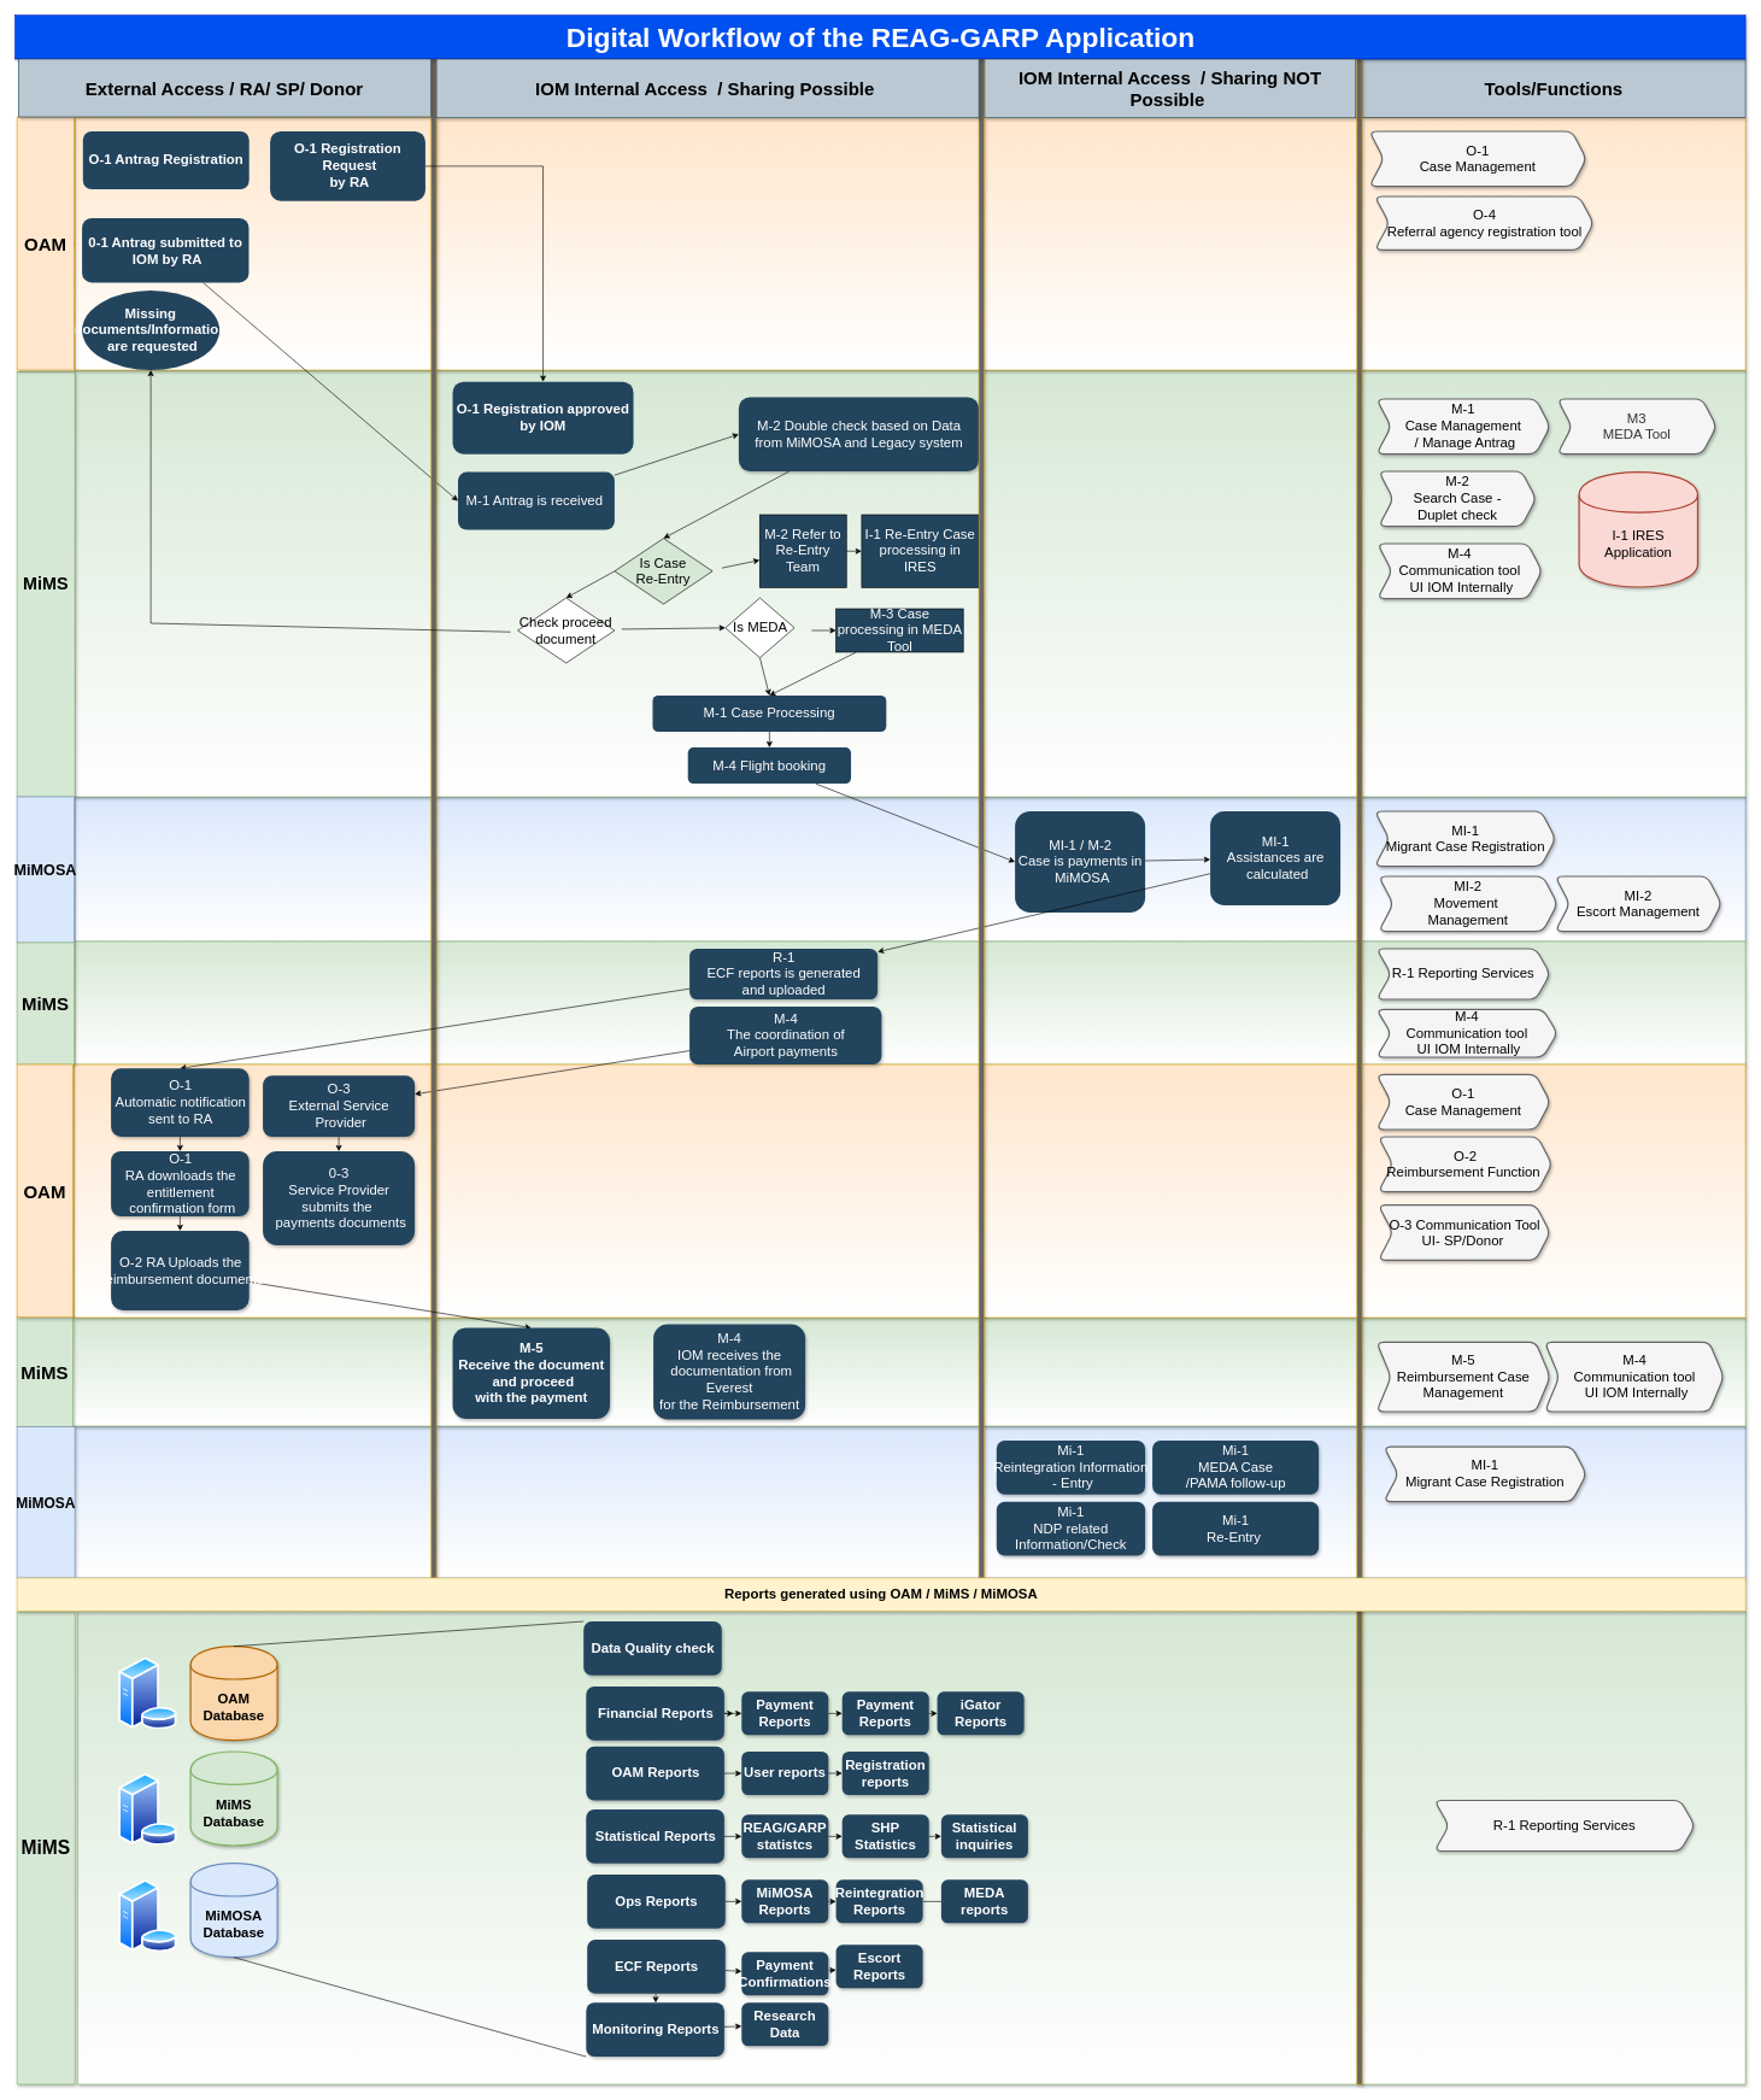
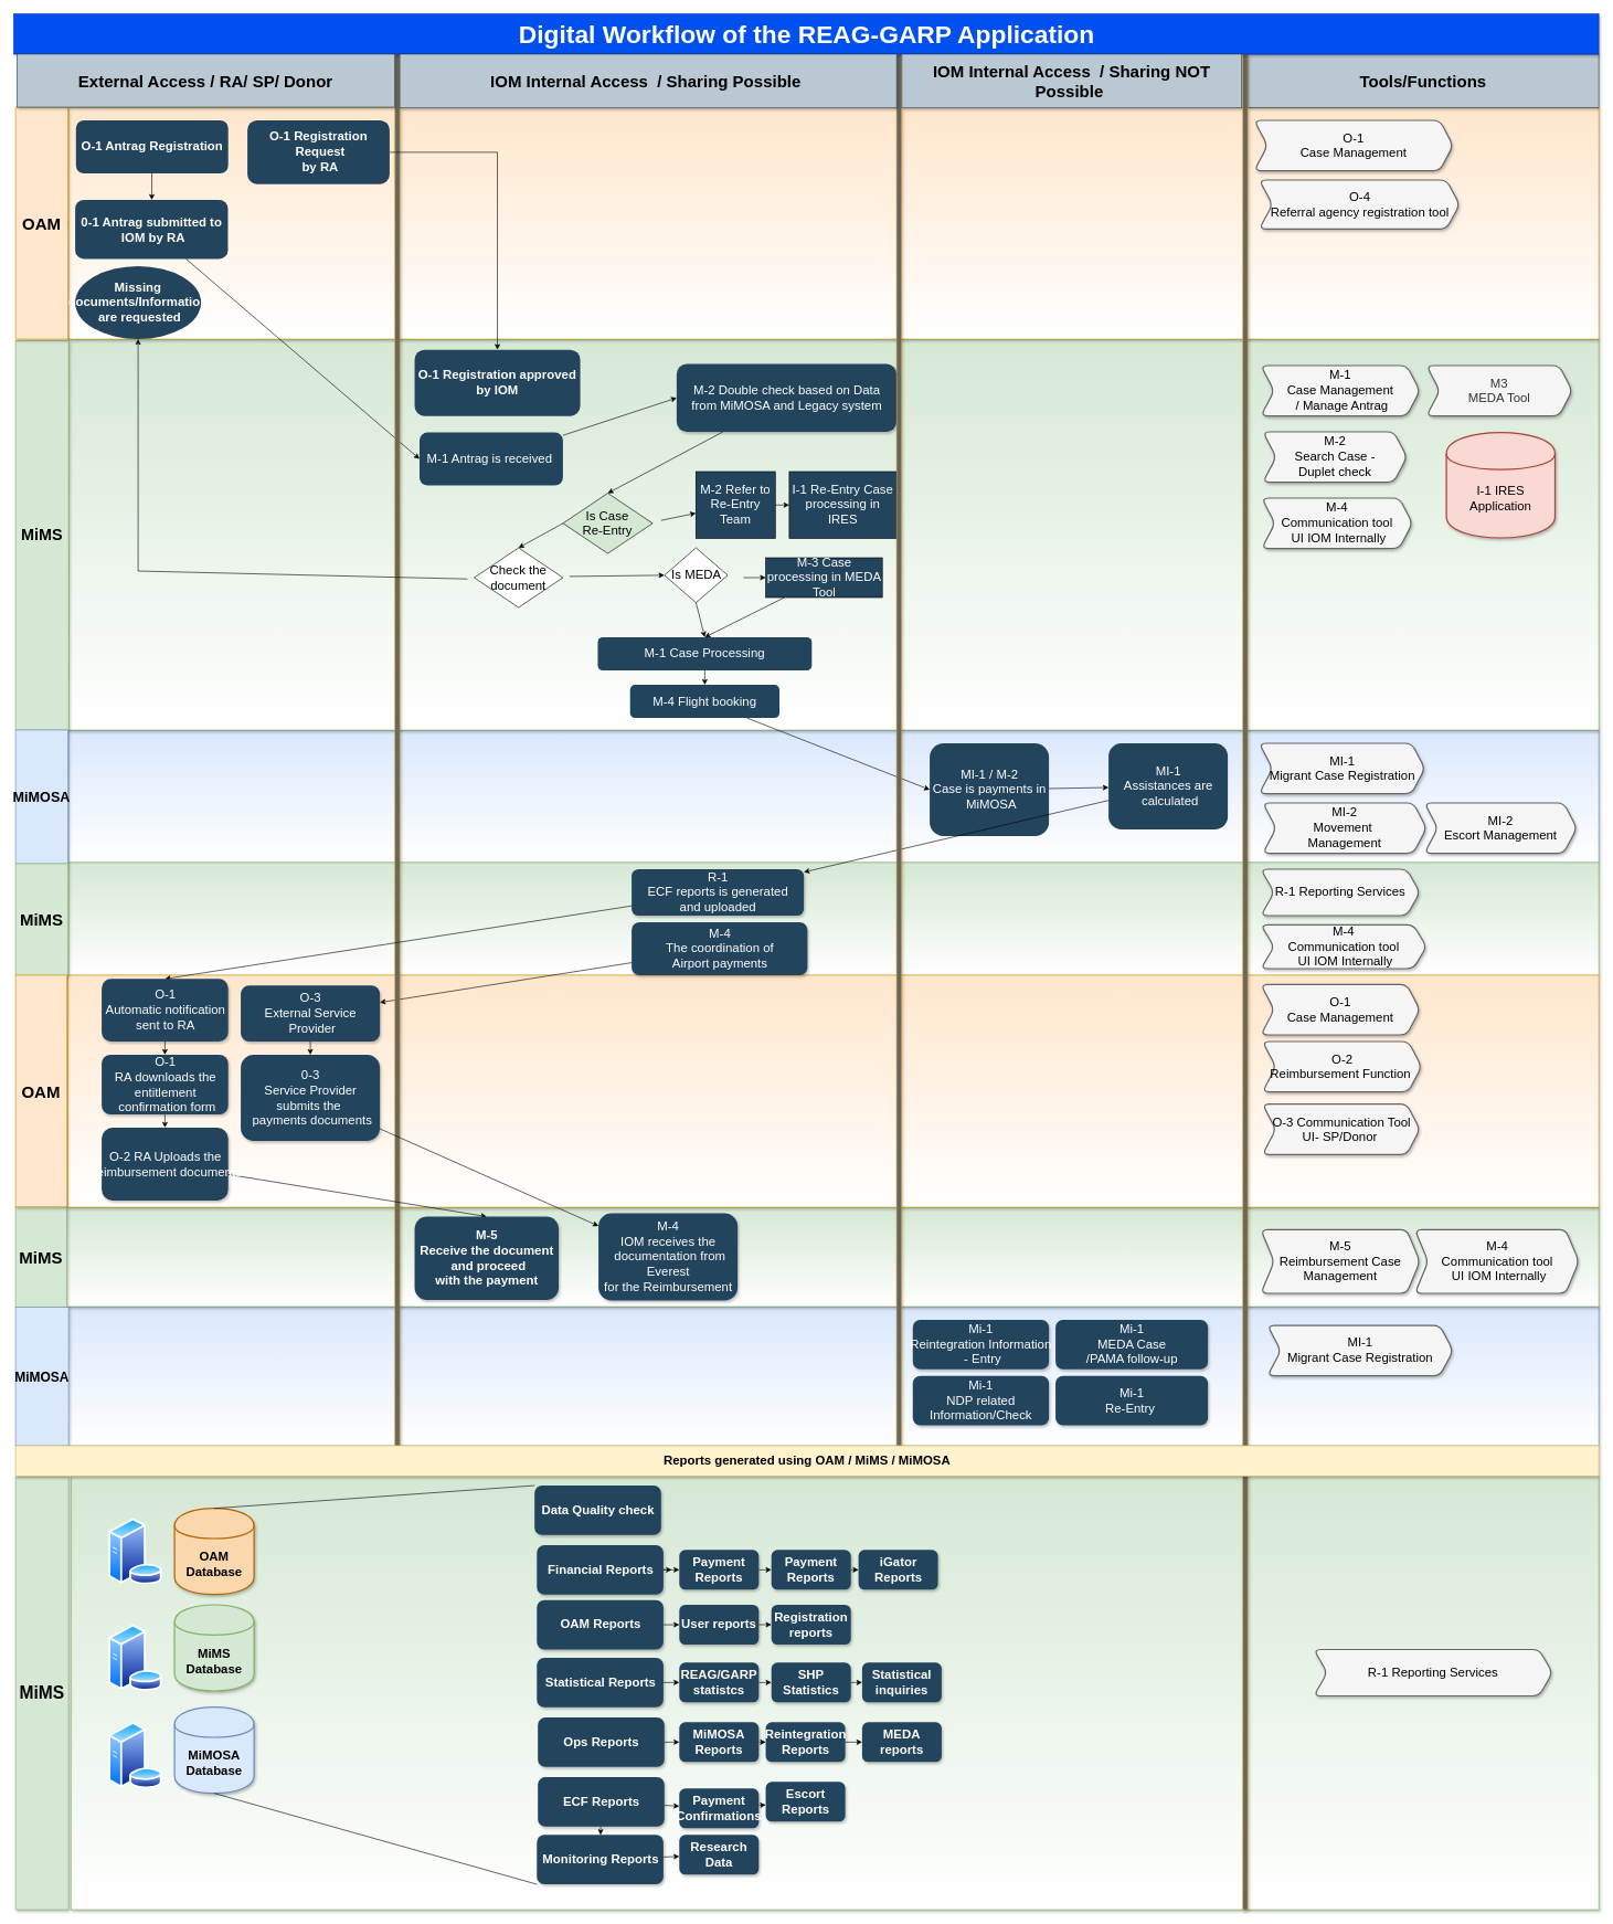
+ <mxCell id="14" value="" style="edgeStyle=none;rounded=0;orthogonalLoop=1;jettySize=auto;html=1;strokeWidth=1;fontColor=#000000;fontSize=19;fontStyle=1" parent="1" source="15" target="11" edge="1"><mxGeometry relative="1" as="geometry" /></mxCell>
- <mxCell id="152" value="Check proceed document" style="rhombus;whiteSpace=wrap;html=1;fontColor=#000000;fontSize=19;fontStyle=0" parent="151" vertex="1"><mxGeometry x="10.07" width="133.93" height="90" as="geometry" /></mxCell>
+ <mxCell id="152" value="Check the document" style="rhombus;whiteSpace=wrap;html=1;fontColor=#000000;fontSize=19;fontStyle=0" parent="151" vertex="1"><mxGeometry x="10.07" width="133.93" height="90" as="geometry" /></mxCell>
+ <mxCell id="95" value="" style="edgeStyle=none;rounded=0;orthogonalLoop=1;jettySize=auto;html=1;strokeWidth=1;fontSize=19;fontColor=#FFFFFF;fontStyle=1" parent="1" source="96" target="97" edge="1"><mxGeometry relative="1" as="geometry" /></mxCell>
- <mxCell id="51" value="" style="edgeStyle=none;rounded=0;orthogonalLoop=1;jettySize=auto;html=1;strokeWidth=1;fontSize=19;fontColor=#000000;fontStyle=1;endArrow=none;" parent="1" source="52" target="53" edge="1"><mxGeometry relative="1" as="geometry" /></mxCell>
+ <mxCell id="51" value="" style="edgeStyle=none;rounded=0;orthogonalLoop=1;jettySize=auto;html=1;strokeWidth=1;fontSize=19;fontColor=#000000;fontStyle=1" parent="1" source="52" target="53" edge="1"><mxGeometry relative="1" as="geometry" /></mxCell>
